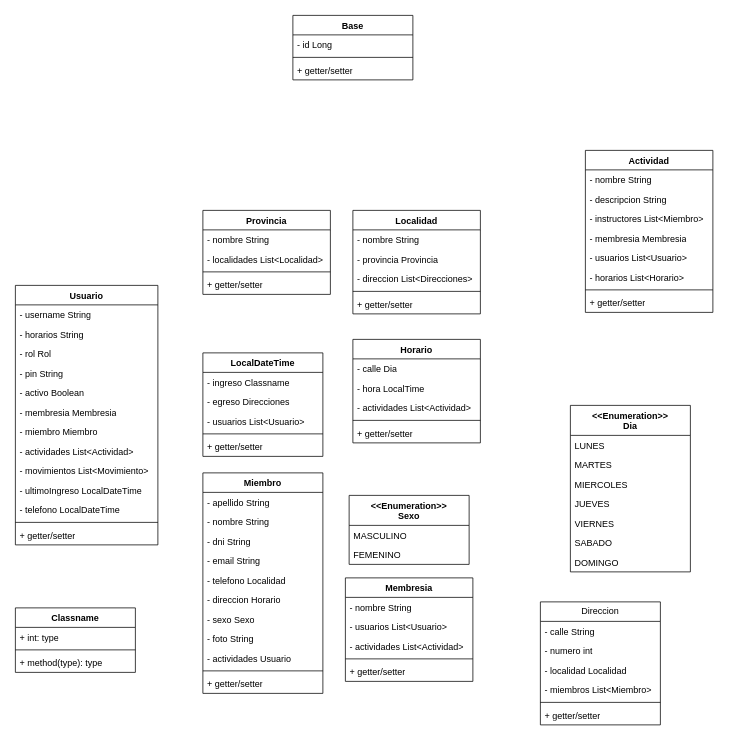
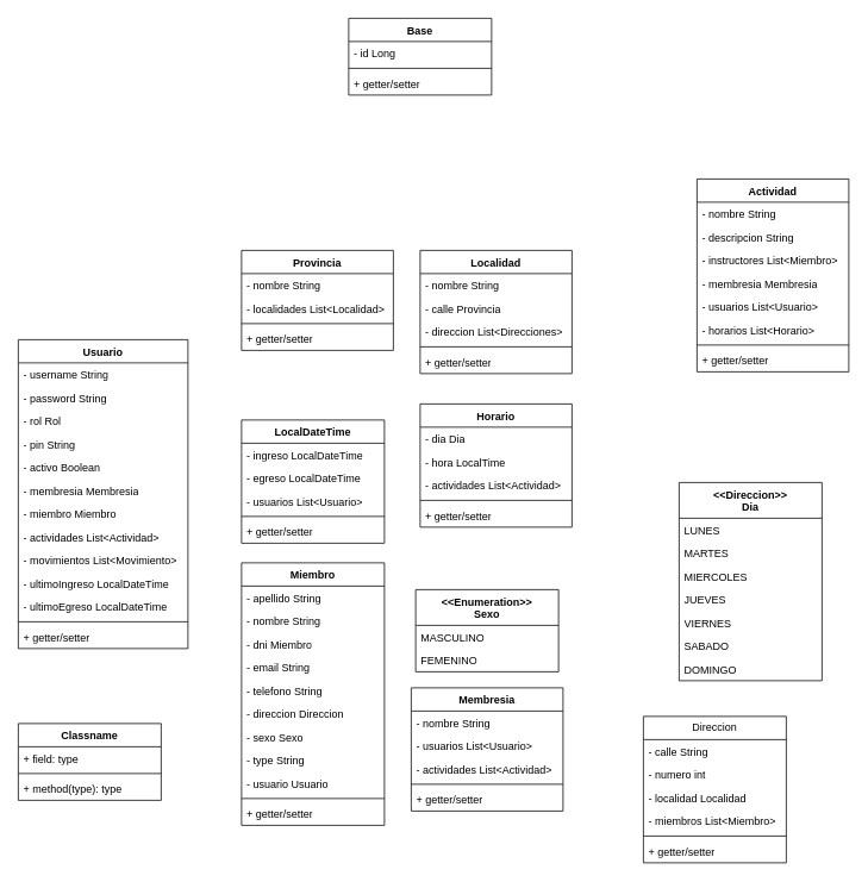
- <mxCell id="58" value="- provincia Provincia" style="text;strokeColor=none;fillColor=none;align=left;verticalAlign=top;spacingLeft=4;spacingRight=4;overflow=hidden;rotatable=0;points=[[0,0.5],[1,0.5]];portConstraint=eastwest;whiteSpace=wrap;html=1;" vertex="1" parent="56"><mxGeometry y="52" width="170" height="26" as="geometry" /></mxCell>
+ <mxCell id="58" value="- calle Provincia" style="text;strokeColor=none;fillColor=none;align=left;verticalAlign=top;spacingLeft=4;spacingRight=4;overflow=hidden;rotatable=0;points=[[0,0.5],[1,0.5]];portConstraint=eastwest;whiteSpace=wrap;html=1;" vertex="1" parent="56"><mxGeometry y="52" width="170" height="26" as="geometry" /></mxCell>
- <mxCell id="8" value="- horarios String" style="text;strokeColor=none;fillColor=none;align=left;verticalAlign=top;spacingLeft=4;spacingRight=4;overflow=hidden;rotatable=0;points=[[0,0.5],[1,0.5]];portConstraint=eastwest;whiteSpace=wrap;html=1;" vertex="1" parent="6"><mxGeometry y="52" width="190" height="26" as="geometry" /></mxCell>
+ <mxCell id="8" value="- password String" style="text;strokeColor=none;fillColor=none;align=left;verticalAlign=top;spacingLeft=4;spacingRight=4;overflow=hidden;rotatable=0;points=[[0,0.5],[1,0.5]];portConstraint=eastwest;whiteSpace=wrap;html=1;" vertex="1" parent="6"><mxGeometry y="52" width="190" height="26" as="geometry" /></mxCell>
- <mxCell id="63" value="- calle Dia" style="text;strokeColor=none;fillColor=none;align=left;verticalAlign=top;spacingLeft=4;spacingRight=4;overflow=hidden;rotatable=0;points=[[0,0.5],[1,0.5]];portConstraint=eastwest;whiteSpace=wrap;html=1;" vertex="1" parent="62"><mxGeometry y="26" width="170" height="26" as="geometry" /></mxCell>
+ <mxCell id="63" value="- dia Dia" style="text;strokeColor=none;fillColor=none;align=left;verticalAlign=top;spacingLeft=4;spacingRight=4;overflow=hidden;rotatable=0;points=[[0,0.5],[1,0.5]];portConstraint=eastwest;whiteSpace=wrap;html=1;" vertex="1" parent="62"><mxGeometry y="26" width="170" height="26" as="geometry" /></mxCell>
- <mxCell id="26" value="- ingreso Classname" style="text;strokeColor=none;fillColor=none;align=left;verticalAlign=top;spacingLeft=4;spacingRight=4;overflow=hidden;rotatable=0;points=[[0,0.5],[1,0.5]];portConstraint=eastwest;whiteSpace=wrap;html=1;" vertex="1" parent="25"><mxGeometry y="26" width="160" height="26" as="geometry" /></mxCell>
+ <mxCell id="26" value="- ingreso LocalDateTime" style="text;strokeColor=none;fillColor=none;align=left;verticalAlign=top;spacingLeft=4;spacingRight=4;overflow=hidden;rotatable=0;points=[[0,0.5],[1,0.5]];portConstraint=eastwest;whiteSpace=wrap;html=1;" vertex="1" parent="25"><mxGeometry y="26" width="160" height="26" as="geometry" /></mxCell>
- <mxCell id="27" value="- egreso Direcciones" style="text;strokeColor=none;fillColor=none;align=left;verticalAlign=top;spacingLeft=4;spacingRight=4;overflow=hidden;rotatable=0;points=[[0,0.5],[1,0.5]];portConstraint=eastwest;whiteSpace=wrap;html=1;" vertex="1" parent="25"><mxGeometry y="52" width="160" height="26" as="geometry" /></mxCell>
+ <mxCell id="27" value="- egreso LocalDateTime" style="text;strokeColor=none;fillColor=none;align=left;verticalAlign=top;spacingLeft=4;spacingRight=4;overflow=hidden;rotatable=0;points=[[0,0.5],[1,0.5]];portConstraint=eastwest;whiteSpace=wrap;html=1;" vertex="1" parent="25"><mxGeometry y="52" width="160" height="26" as="geometry" /></mxCell>
- <mxCell id="68" value="&amp;lt;&amp;lt;Enumeration&amp;gt;&amp;gt;&lt;div&gt;Dia&lt;/div&gt;" style="swimlane;fontStyle=1;align=center;verticalAlign=top;childLayout=stackLayout;horizontal=1;startSize=40;horizontalStack=0;resizeParent=1;resizeParentMax=0;resizeLast=0;collapsible=1;marginBottom=0;whiteSpace=wrap;html=1;" vertex="1" parent="1"><mxGeometry x="760" y="540" width="160" height="222" as="geometry" /></mxCell>
+ <mxCell id="68" value="&amp;lt;&amp;lt;Direccion&amp;gt;&amp;gt;&lt;div&gt;Dia&lt;/div&gt;" style="swimlane;fontStyle=1;align=center;verticalAlign=top;childLayout=stackLayout;horizontal=1;startSize=40;horizontalStack=0;resizeParent=1;resizeParentMax=0;resizeLast=0;collapsible=1;marginBottom=0;whiteSpace=wrap;html=1;" vertex="1" parent="1"><mxGeometry x="760" y="540" width="160" height="222" as="geometry" /></mxCell>
- <mxCell id="17" value="- telefono LocalDateTime" style="text;strokeColor=none;fillColor=none;align=left;verticalAlign=top;spacingLeft=4;spacingRight=4;overflow=hidden;rotatable=0;points=[[0,0.5],[1,0.5]];portConstraint=eastwest;whiteSpace=wrap;html=1;" vertex="1" parent="6"><mxGeometry y="286" width="190" height="26" as="geometry" /></mxCell>
+ <mxCell id="17" value="- ultimoEgreso LocalDateTime" style="text;strokeColor=none;fillColor=none;align=left;verticalAlign=top;spacingLeft=4;spacingRight=4;overflow=hidden;rotatable=0;points=[[0,0.5],[1,0.5]];portConstraint=eastwest;whiteSpace=wrap;html=1;" vertex="1" parent="6"><mxGeometry y="286" width="190" height="26" as="geometry" /></mxCell>
- <mxCell id="34" value="- dni String" style="text;strokeColor=none;fillColor=none;align=left;verticalAlign=top;spacingLeft=4;spacingRight=4;overflow=hidden;rotatable=0;points=[[0,0.5],[1,0.5]];portConstraint=eastwest;whiteSpace=wrap;html=1;" vertex="1" parent="31"><mxGeometry y="78" width="160" height="26" as="geometry" /></mxCell>
+ <mxCell id="34" value="- dni Miembro" style="text;strokeColor=none;fillColor=none;align=left;verticalAlign=top;spacingLeft=4;spacingRight=4;overflow=hidden;rotatable=0;points=[[0,0.5],[1,0.5]];portConstraint=eastwest;whiteSpace=wrap;html=1;" vertex="1" parent="31"><mxGeometry y="78" width="160" height="26" as="geometry" /></mxCell>
- <mxCell id="36" value="- telefono Localidad" style="text;strokeColor=none;fillColor=none;align=left;verticalAlign=top;spacingLeft=4;spacingRight=4;overflow=hidden;rotatable=0;points=[[0,0.5],[1,0.5]];portConstraint=eastwest;whiteSpace=wrap;html=1;" vertex="1" parent="31"><mxGeometry y="130" width="160" height="26" as="geometry" /></mxCell>
+ <mxCell id="36" value="- telefono String" style="text;strokeColor=none;fillColor=none;align=left;verticalAlign=top;spacingLeft=4;spacingRight=4;overflow=hidden;rotatable=0;points=[[0,0.5],[1,0.5]];portConstraint=eastwest;whiteSpace=wrap;html=1;" vertex="1" parent="31"><mxGeometry y="130" width="160" height="26" as="geometry" /></mxCell>
- <mxCell id="37" value="- direccion Horario" style="text;strokeColor=none;fillColor=none;align=left;verticalAlign=top;spacingLeft=4;spacingRight=4;overflow=hidden;rotatable=0;points=[[0,0.5],[1,0.5]];portConstraint=eastwest;whiteSpace=wrap;html=1;" vertex="1" parent="31"><mxGeometry y="156" width="160" height="26" as="geometry" /></mxCell>
+ <mxCell id="37" value="- direccion Direccion" style="text;strokeColor=none;fillColor=none;align=left;verticalAlign=top;spacingLeft=4;spacingRight=4;overflow=hidden;rotatable=0;points=[[0,0.5],[1,0.5]];portConstraint=eastwest;whiteSpace=wrap;html=1;" vertex="1" parent="31"><mxGeometry y="156" width="160" height="26" as="geometry" /></mxCell>
- <mxCell id="44" value="+ int: type" style="text;strokeColor=none;fillColor=none;align=left;verticalAlign=top;spacingLeft=4;spacingRight=4;overflow=hidden;rotatable=0;points=[[0,0.5],[1,0.5]];portConstraint=eastwest;whiteSpace=wrap;html=1;" vertex="1" parent="43"><mxGeometry y="26" width="160" height="26" as="geometry" /></mxCell>
+ <mxCell id="44" value="+ field: type" style="text;strokeColor=none;fillColor=none;align=left;verticalAlign=top;spacingLeft=4;spacingRight=4;overflow=hidden;rotatable=0;points=[[0,0.5],[1,0.5]];portConstraint=eastwest;whiteSpace=wrap;html=1;" vertex="1" parent="43"><mxGeometry y="26" width="160" height="26" as="geometry" /></mxCell>
- <mxCell id="39" value="- foto String" style="text;strokeColor=none;fillColor=none;align=left;verticalAlign=top;spacingLeft=4;spacingRight=4;overflow=hidden;rotatable=0;points=[[0,0.5],[1,0.5]];portConstraint=eastwest;whiteSpace=wrap;html=1;" vertex="1" parent="31"><mxGeometry y="208" width="160" height="26" as="geometry" /></mxCell>
+ <mxCell id="39" value="- type String" style="text;strokeColor=none;fillColor=none;align=left;verticalAlign=top;spacingLeft=4;spacingRight=4;overflow=hidden;rotatable=0;points=[[0,0.5],[1,0.5]];portConstraint=eastwest;whiteSpace=wrap;html=1;" vertex="1" parent="31"><mxGeometry y="208" width="160" height="26" as="geometry" /></mxCell>
- <mxCell id="40" value="- actividades Usuario" style="text;strokeColor=none;fillColor=none;align=left;verticalAlign=top;spacingLeft=4;spacingRight=4;overflow=hidden;rotatable=0;points=[[0,0.5],[1,0.5]];portConstraint=eastwest;whiteSpace=wrap;html=1;" vertex="1" parent="31"><mxGeometry y="234" width="160" height="26" as="geometry" /></mxCell>
+ <mxCell id="40" value="- usuario Usuario" style="text;strokeColor=none;fillColor=none;align=left;verticalAlign=top;spacingLeft=4;spacingRight=4;overflow=hidden;rotatable=0;points=[[0,0.5],[1,0.5]];portConstraint=eastwest;whiteSpace=wrap;html=1;" vertex="1" parent="31"><mxGeometry y="234" width="160" height="26" as="geometry" /></mxCell>
